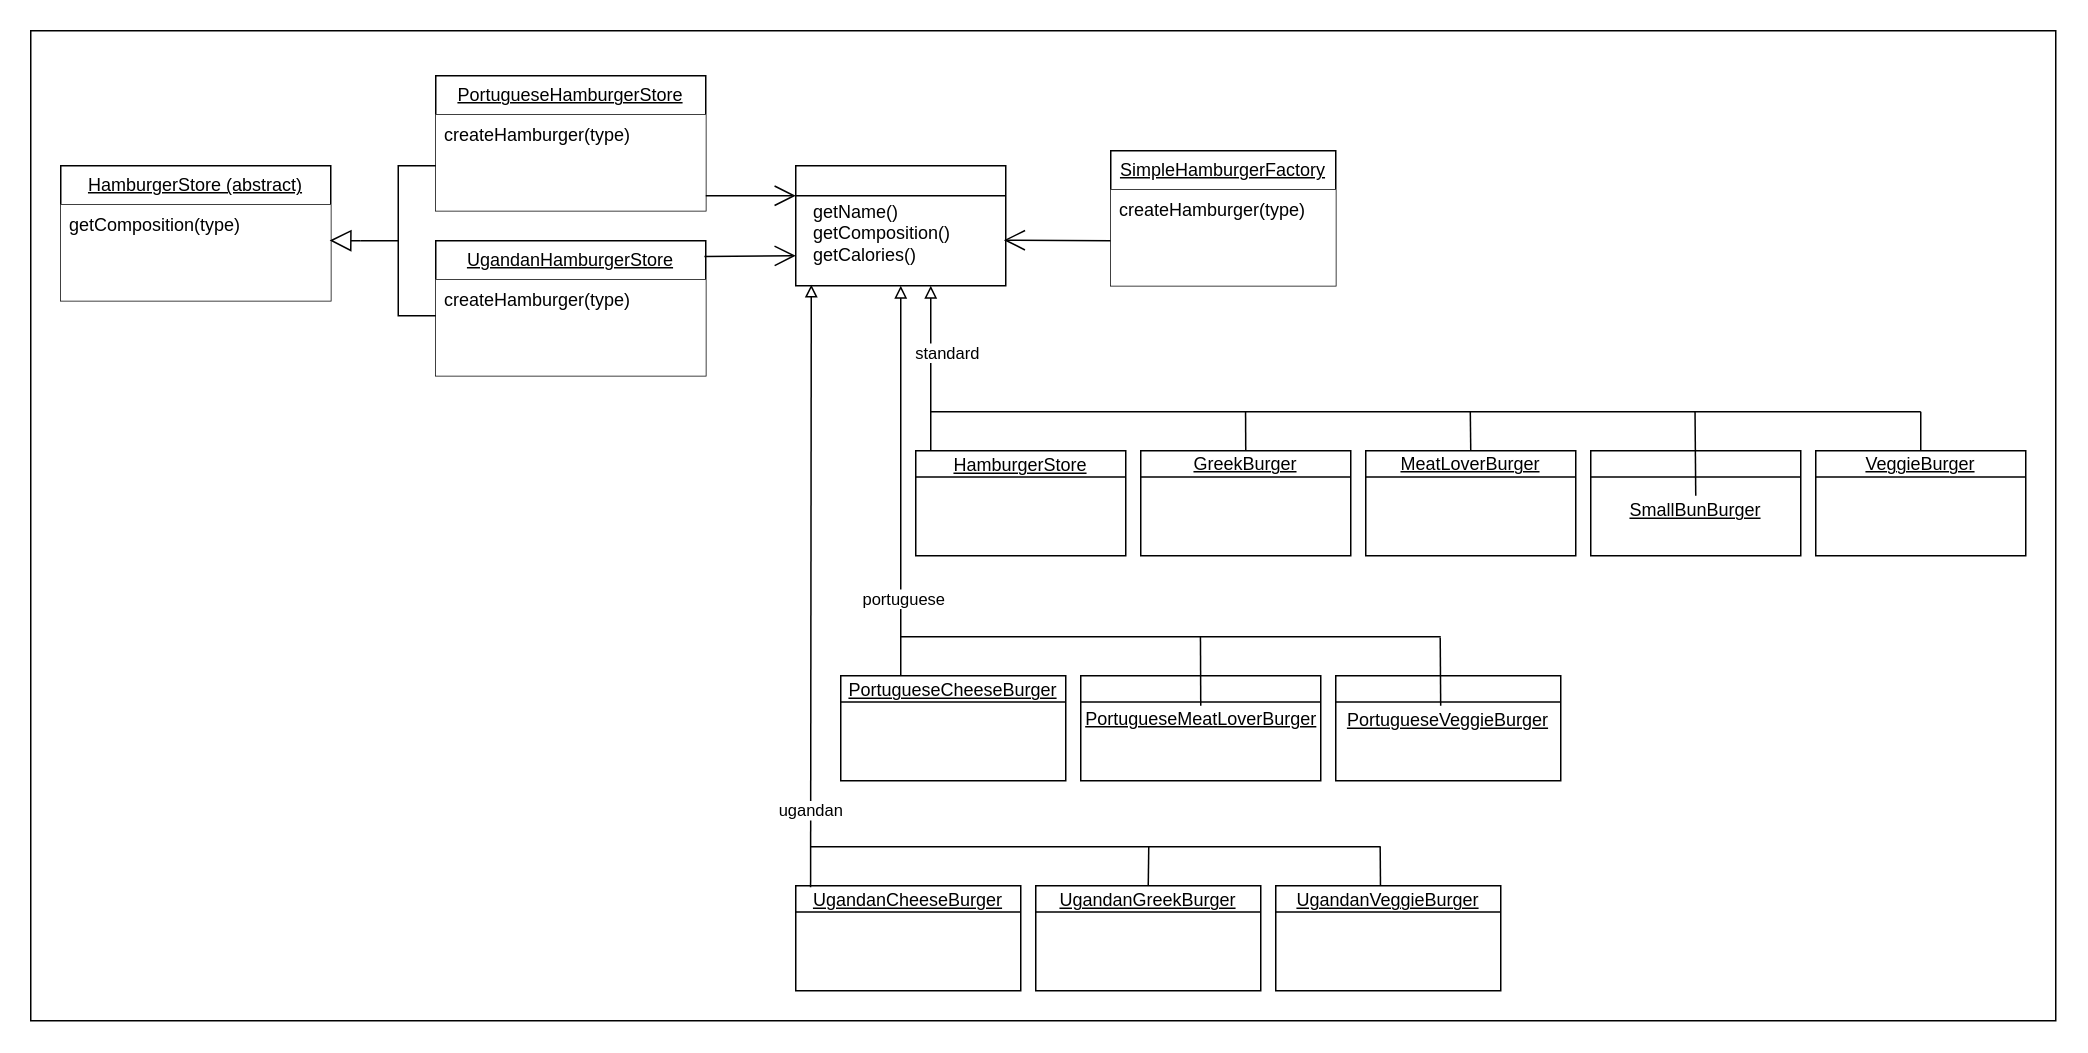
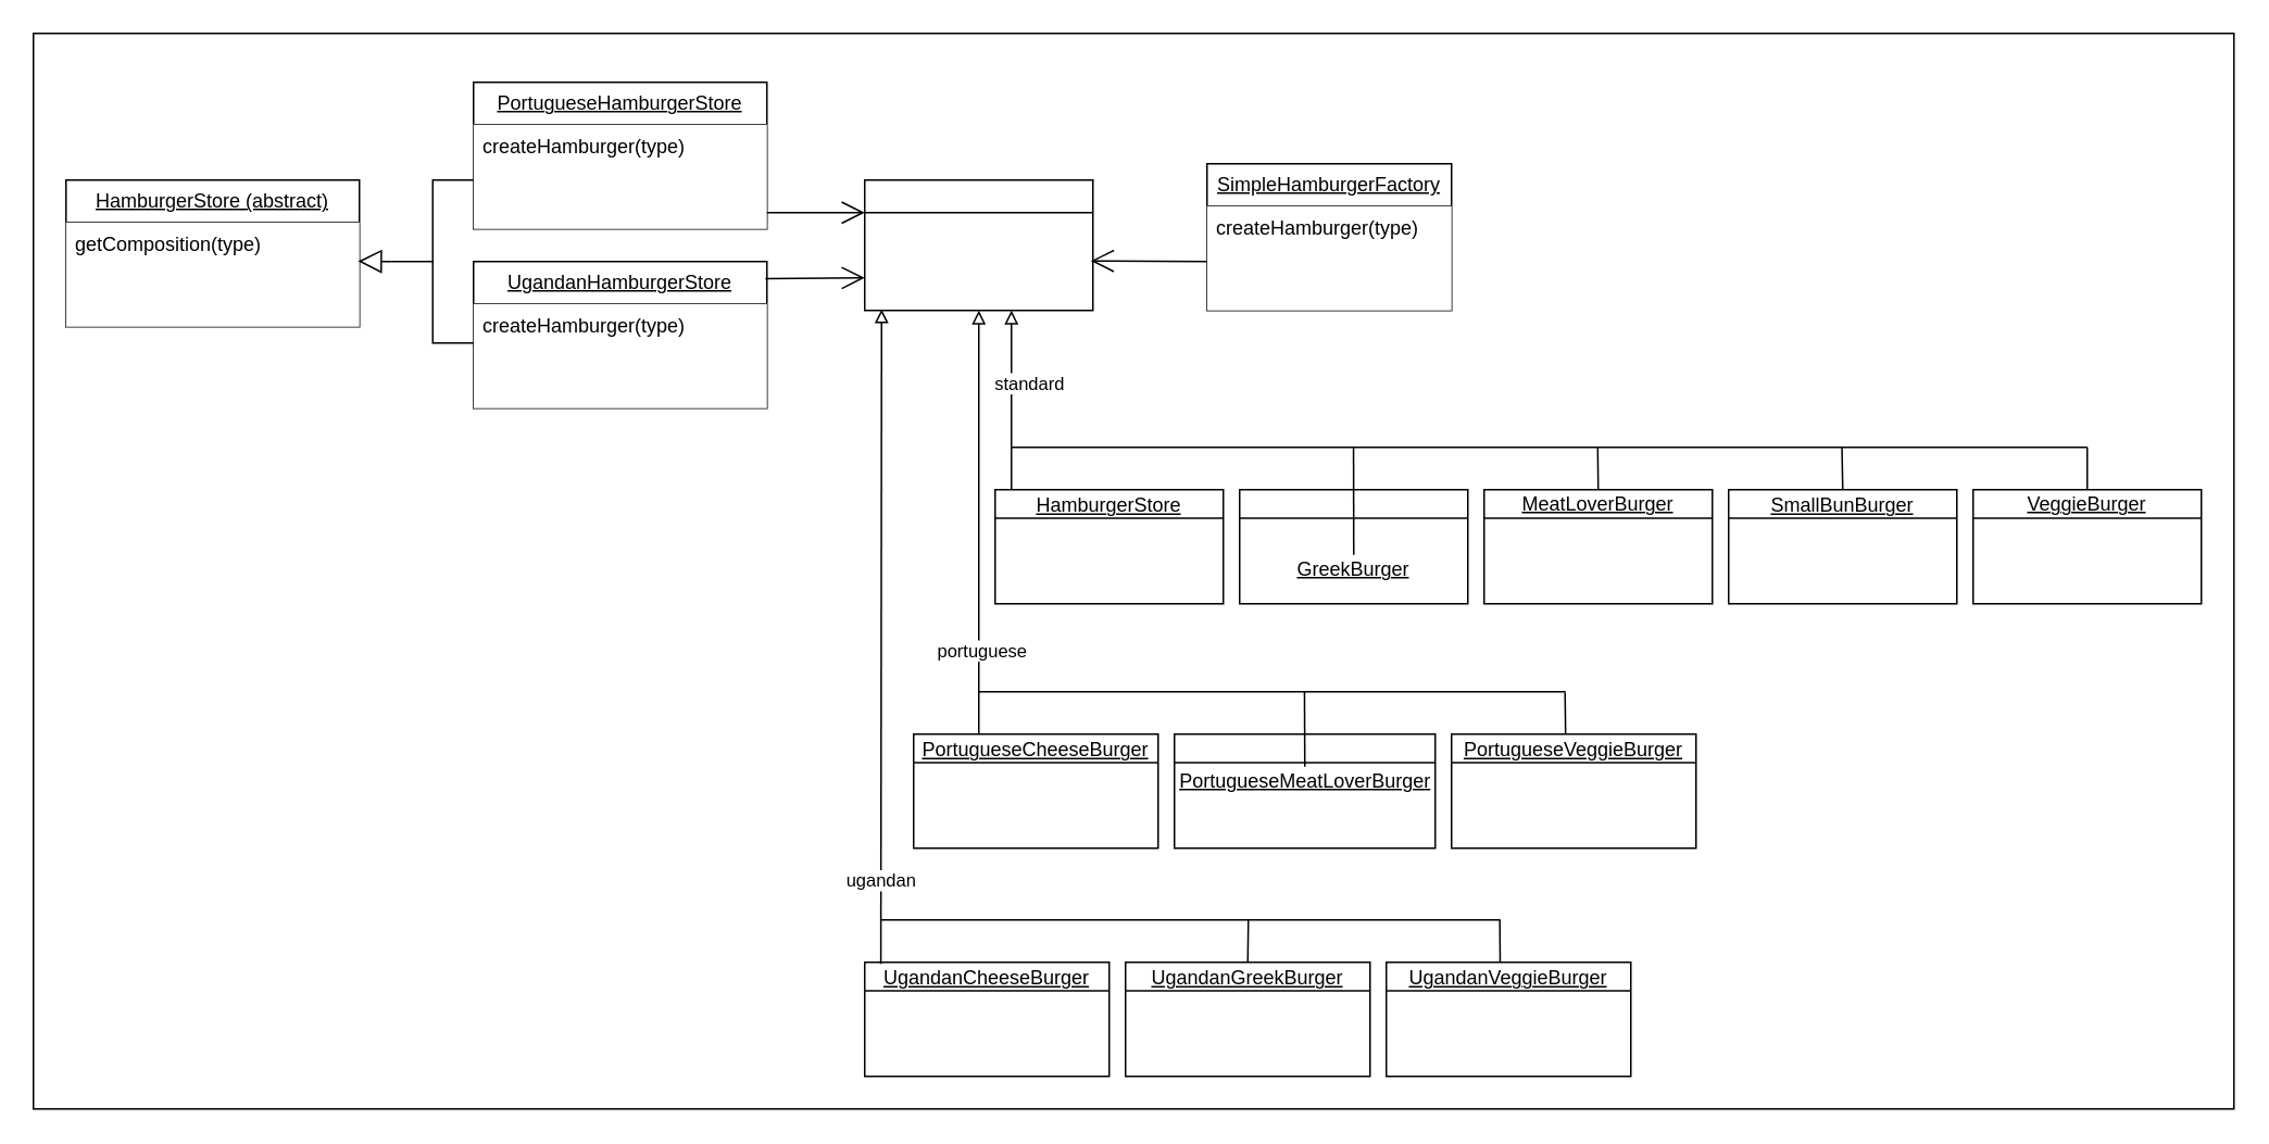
- <mxCell id="18" value="getName()&lt;div&gt;getComposition()&lt;/div&gt;&lt;div&gt;getCalories()&lt;/div&gt;" style="text;html=1;align=left;verticalAlign=middle;whiteSpace=wrap;rounded=0;backgroundOutline=1;" parent="15" vertex="1"><mxGeometry x="10" y="25" width="95" height="40" as="geometry" /></mxCell>
- <mxCell id="28" value="&lt;u&gt;GreekBurger&lt;/u&gt;" style="text;html=1;align=center;verticalAlign=middle;whiteSpace=wrap;rounded=0;backgroundOutline=1;" parent="25" vertex="1"><mxGeometry x="10" width="120" height="17.5" as="geometry" /></mxCell>
+ <mxCell id="28" value="&lt;u&gt;GreekBurger&lt;/u&gt;" style="text;html=1;align=center;verticalAlign=middle;whiteSpace=wrap;rounded=0;backgroundOutline=1;" parent="25" vertex="1"><mxGeometry x="10" y="40" width="120" height="17.5" as="geometry" /></mxCell>
- <mxCell id="37" value="&lt;u&gt;SmallBunBurger&lt;/u&gt;" style="text;html=1;align=center;verticalAlign=middle;whiteSpace=wrap;rounded=0;backgroundOutline=1;" parent="34" vertex="1"><mxGeometry x="10" y="30" width="120" height="20" as="geometry" /></mxCell>
+ <mxCell id="37" value="&lt;u&gt;SmallBunBurger&lt;/u&gt;" style="text;html=1;align=center;verticalAlign=middle;whiteSpace=wrap;rounded=0;backgroundOutline=1;" parent="34" vertex="1"><mxGeometry x="10" width="120" height="20" as="geometry" /></mxCell>
- <mxCell id="6" value="&lt;u&gt;PortugueseVeggieBurger&lt;/u&gt;" style="text;html=1;align=center;verticalAlign=middle;whiteSpace=wrap;rounded=0;backgroundOutline=1;" parent="3" vertex="1"><mxGeometry x="5" y="20" width="140" height="20" as="geometry" /></mxCell>
+ <mxCell id="6" value="&lt;u&gt;PortugueseVeggieBurger&lt;/u&gt;" style="text;html=1;align=center;verticalAlign=middle;whiteSpace=wrap;rounded=0;backgroundOutline=1;" parent="3" vertex="1"><mxGeometry x="5" width="140" height="20" as="geometry" /></mxCell>
